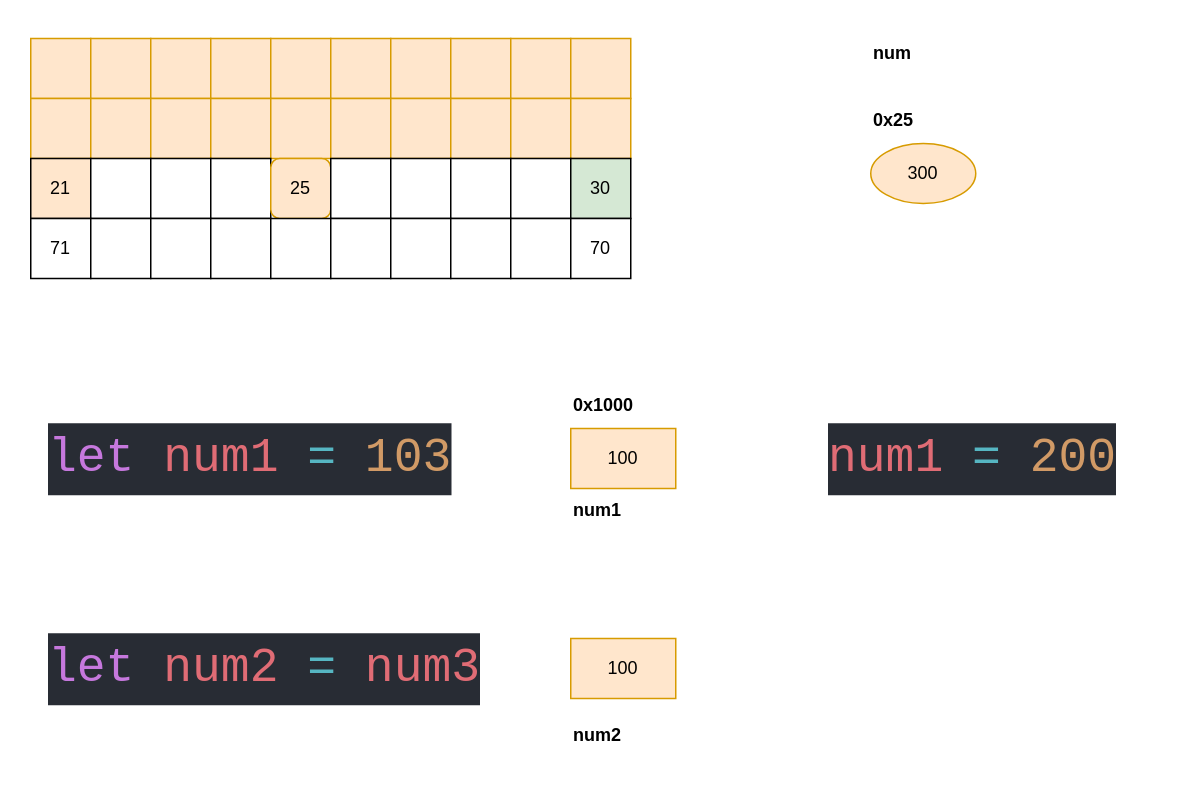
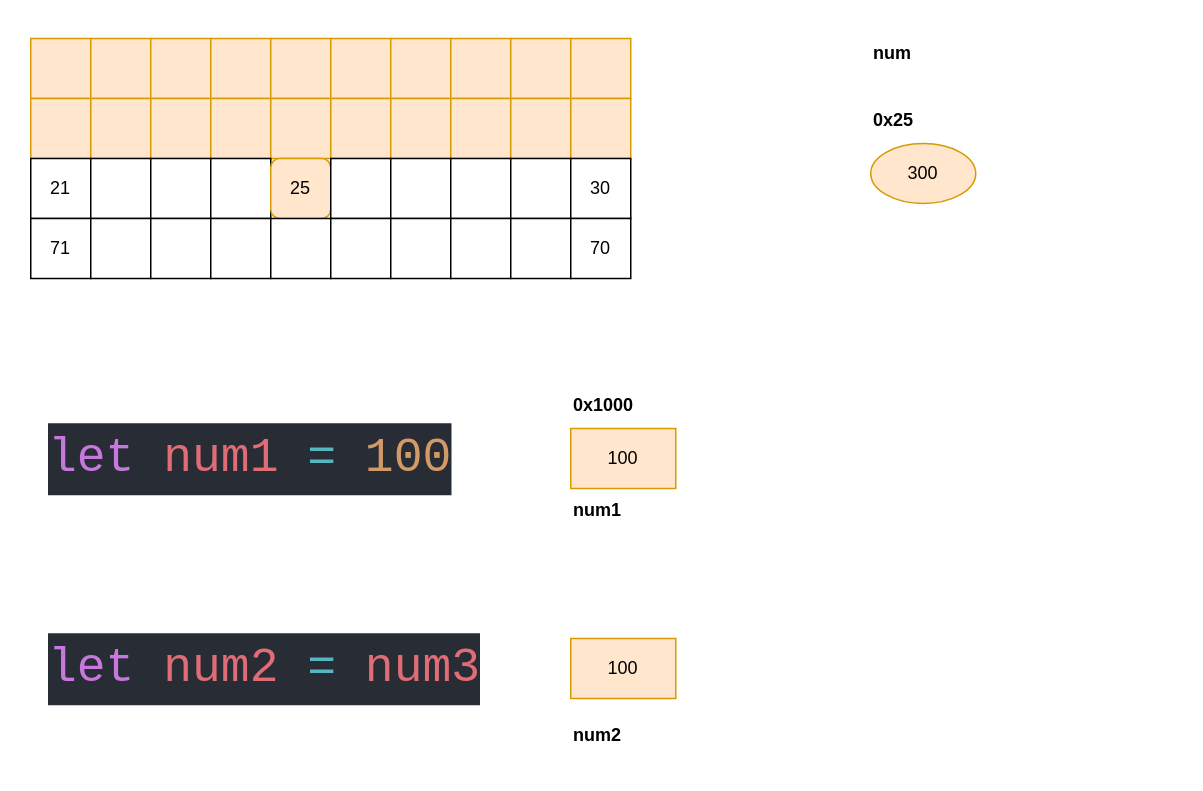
- <mxCell id="22" value="21" style="rounded=0;whiteSpace=wrap;html=1;fillColor=#ffe6cc;" vertex="1" parent="1"><mxGeometry x="20" y="105" width="40" height="40" as="geometry" /></mxCell>
+ <mxCell id="22" value="21" style="rounded=0;whiteSpace=wrap;html=1;" vertex="1" parent="1"><mxGeometry x="20" y="105" width="40" height="40" as="geometry" /></mxCell>
- <mxCell id="31" value="30" style="rounded=0;whiteSpace=wrap;html=1;fillColor=#d5e8d4;" vertex="1" parent="1"><mxGeometry x="380" y="105" width="40" height="40" as="geometry" /></mxCell>
+ <mxCell id="31" value="30" style="rounded=0;whiteSpace=wrap;html=1;" vertex="1" parent="1"><mxGeometry x="380" y="105" width="40" height="40" as="geometry" /></mxCell>
- <mxCell id="45" value="&lt;div style=&quot;color: #abb2bf;background-color: #282c34;font-family: Menlo, Monaco, 'Courier New', monospace;font-weight: normal;font-size: 32px;line-height: 48px;white-space: pre;&quot;&gt;&lt;div&gt;&lt;span style=&quot;color: #c678dd;&quot;&gt;let&lt;/span&gt;&lt;span style=&quot;color: #abb2bf;&quot;&gt; &lt;/span&gt;&lt;span style=&quot;color: #e06c75;&quot;&gt;num1&lt;/span&gt;&lt;span style=&quot;color: #abb2bf;&quot;&gt; &lt;/span&gt;&lt;span style=&quot;color: #56b6c2;&quot;&gt;=&lt;/span&gt;&lt;span style=&quot;color: #abb2bf;&quot;&gt; &lt;/span&gt;&lt;span style=&quot;color: #d19a66;&quot;&gt;103&lt;/span&gt;&lt;/div&gt;&lt;/div&gt;" style="text;whiteSpace=wrap;html=1;" vertex="1" parent="1"><mxGeometry x="30" y="275" width="300" height="70" as="geometry" /></mxCell>
+ <mxCell id="45" value="&lt;div style=&quot;color: #abb2bf;background-color: #282c34;font-family: Menlo, Monaco, 'Courier New', monospace;font-weight: normal;font-size: 32px;line-height: 48px;white-space: pre;&quot;&gt;&lt;div&gt;&lt;span style=&quot;color: #c678dd;&quot;&gt;let&lt;/span&gt;&lt;span style=&quot;color: #abb2bf;&quot;&gt; &lt;/span&gt;&lt;span style=&quot;color: #e06c75;&quot;&gt;num1&lt;/span&gt;&lt;span style=&quot;color: #abb2bf;&quot;&gt; &lt;/span&gt;&lt;span style=&quot;color: #56b6c2;&quot;&gt;=&lt;/span&gt;&lt;span style=&quot;color: #abb2bf;&quot;&gt; &lt;/span&gt;&lt;span style=&quot;color: #d19a66;&quot;&gt;100&lt;/span&gt;&lt;/div&gt;&lt;/div&gt;" style="text;whiteSpace=wrap;html=1;" vertex="1" parent="1"><mxGeometry x="30" y="275" width="300" height="70" as="geometry" /></mxCell>
- <mxCell id="52" value="&lt;div style=&quot;color: #abb2bf;background-color: #282c34;font-family: Menlo, Monaco, 'Courier New', monospace;font-weight: normal;font-size: 32px;line-height: 48px;white-space: pre;&quot;&gt;&lt;div&gt;&lt;span style=&quot;color: #e06c75;&quot;&gt;num1&lt;/span&gt;&lt;span style=&quot;color: #abb2bf;&quot;&gt; &lt;/span&gt;&lt;span style=&quot;color: #56b6c2;&quot;&gt;=&lt;/span&gt;&lt;span style=&quot;color: #abb2bf;&quot;&gt; &lt;/span&gt;&lt;span style=&quot;color: #d19a66;&quot;&gt;200&lt;/span&gt;&lt;/div&gt;&lt;/div&gt;" style="text;whiteSpace=wrap;html=1;" vertex="1" parent="1"><mxGeometry x="550" y="275" width="230" height="70" as="geometry" /></mxCell>
